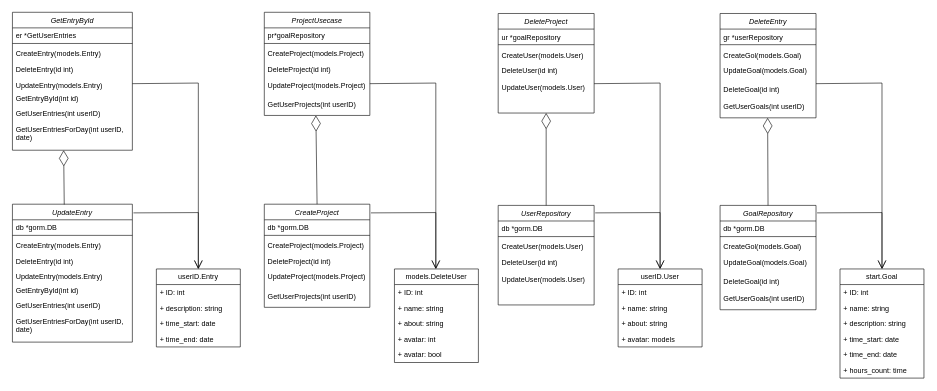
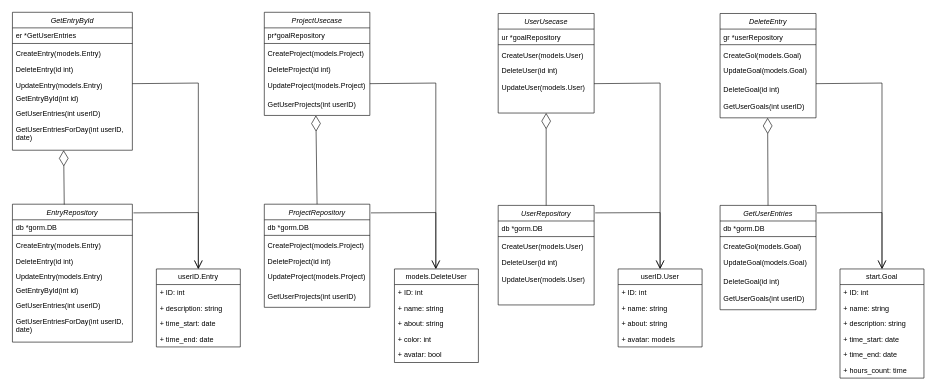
- <mxCell id="47" value="DeleteProject" style="swimlane;fontStyle=2;align=center;verticalAlign=top;childLayout=stackLayout;horizontal=1;startSize=26;horizontalStack=0;resizeParent=1;resizeLast=0;collapsible=1;marginBottom=0;rounded=0;shadow=0;strokeWidth=1;" vertex="1" parent="1"><mxGeometry x="830" y="22" width="160" height="166" as="geometry"><mxRectangle x="230" y="140" width="160" height="26" as="alternateBounds" /></mxGeometry></mxCell>
+ <mxCell id="47" value="UserUsecase" style="swimlane;fontStyle=2;align=center;verticalAlign=top;childLayout=stackLayout;horizontal=1;startSize=26;horizontalStack=0;resizeParent=1;resizeLast=0;collapsible=1;marginBottom=0;rounded=0;shadow=0;strokeWidth=1;" vertex="1" parent="1"><mxGeometry x="830" y="22" width="160" height="166" as="geometry"><mxRectangle x="230" y="140" width="160" height="26" as="alternateBounds" /></mxGeometry></mxCell>
- <mxCell id="2" value="UpdateEntry" style="swimlane;fontStyle=2;align=center;verticalAlign=top;childLayout=stackLayout;horizontal=1;startSize=26;horizontalStack=0;resizeParent=1;resizeLast=0;collapsible=1;marginBottom=0;rounded=0;shadow=0;strokeWidth=1;" parent="1" vertex="1"><mxGeometry x="20" y="340" width="200" height="230" as="geometry"><mxRectangle x="230" y="140" width="160" height="26" as="alternateBounds" /></mxGeometry></mxCell>
+ <mxCell id="2" value="EntryRepository" style="swimlane;fontStyle=2;align=center;verticalAlign=top;childLayout=stackLayout;horizontal=1;startSize=26;horizontalStack=0;resizeParent=1;resizeLast=0;collapsible=1;marginBottom=0;rounded=0;shadow=0;strokeWidth=1;" parent="1" vertex="1"><mxGeometry x="20" y="340" width="200" height="230" as="geometry"><mxRectangle x="230" y="140" width="160" height="26" as="alternateBounds" /></mxGeometry></mxCell>
- <mxCell id="11" value="CreateProject" style="swimlane;fontStyle=2;align=center;verticalAlign=top;childLayout=stackLayout;horizontal=1;startSize=26;horizontalStack=0;resizeParent=1;resizeLast=0;collapsible=1;marginBottom=0;rounded=0;shadow=0;strokeWidth=1;" parent="1" vertex="1"><mxGeometry x="440" y="340" width="176" height="172" as="geometry"><mxRectangle x="230" y="140" width="160" height="26" as="alternateBounds" /></mxGeometry></mxCell>
+ <mxCell id="11" value="ProjectRepository" style="swimlane;fontStyle=2;align=center;verticalAlign=top;childLayout=stackLayout;horizontal=1;startSize=26;horizontalStack=0;resizeParent=1;resizeLast=0;collapsible=1;marginBottom=0;rounded=0;shadow=0;strokeWidth=1;" parent="1" vertex="1"><mxGeometry x="440" y="340" width="176" height="172" as="geometry"><mxRectangle x="230" y="140" width="160" height="26" as="alternateBounds" /></mxGeometry></mxCell>
- <mxCell id="24" value="GoalRepository" style="swimlane;fontStyle=2;align=center;verticalAlign=top;childLayout=stackLayout;horizontal=1;startSize=26;horizontalStack=0;resizeParent=1;resizeLast=0;collapsible=1;marginBottom=0;rounded=0;shadow=0;strokeWidth=1;" parent="1" vertex="1"><mxGeometry x="1200" y="342" width="160" height="174" as="geometry"><mxRectangle x="230" y="140" width="160" height="26" as="alternateBounds" /></mxGeometry></mxCell>
+ <mxCell id="24" value="GetUserEntries" style="swimlane;fontStyle=2;align=center;verticalAlign=top;childLayout=stackLayout;horizontal=1;startSize=26;horizontalStack=0;resizeParent=1;resizeLast=0;collapsible=1;marginBottom=0;rounded=0;shadow=0;strokeWidth=1;" parent="1" vertex="1"><mxGeometry x="1200" y="342" width="160" height="174" as="geometry"><mxRectangle x="230" y="140" width="160" height="26" as="alternateBounds" /></mxGeometry></mxCell>
- <mxCell id="75" value="+ avatar: int" style="text;strokeColor=none;fillColor=none;align=left;verticalAlign=top;spacingLeft=4;spacingRight=4;overflow=hidden;rotatable=0;points=[[0,0.5],[1,0.5]];portConstraint=eastwest;" vertex="1" parent="71"><mxGeometry y="104" width="140" height="26" as="geometry" /></mxCell>
+ <mxCell id="75" value="+ color: int" style="text;strokeColor=none;fillColor=none;align=left;verticalAlign=top;spacingLeft=4;spacingRight=4;overflow=hidden;rotatable=0;points=[[0,0.5],[1,0.5]];portConstraint=eastwest;" vertex="1" parent="71"><mxGeometry y="104" width="140" height="26" as="geometry" /></mxCell>
